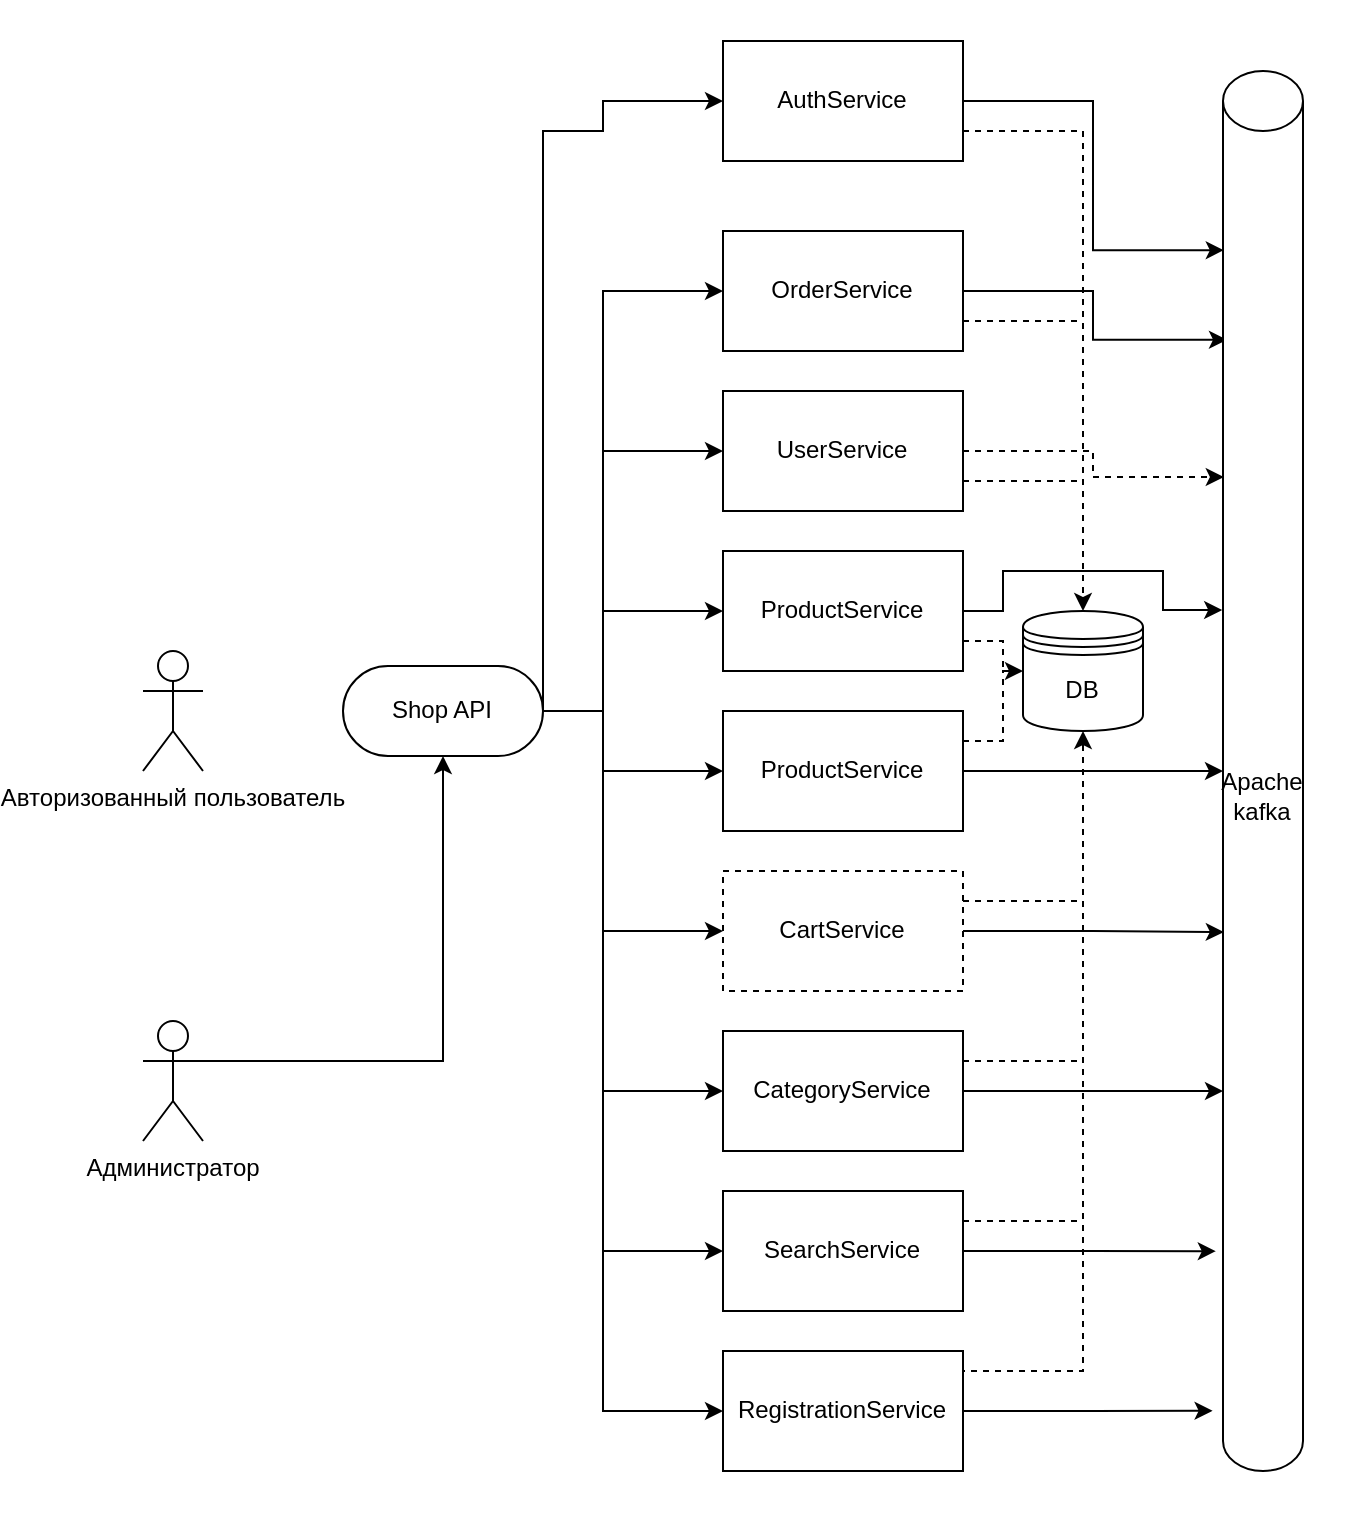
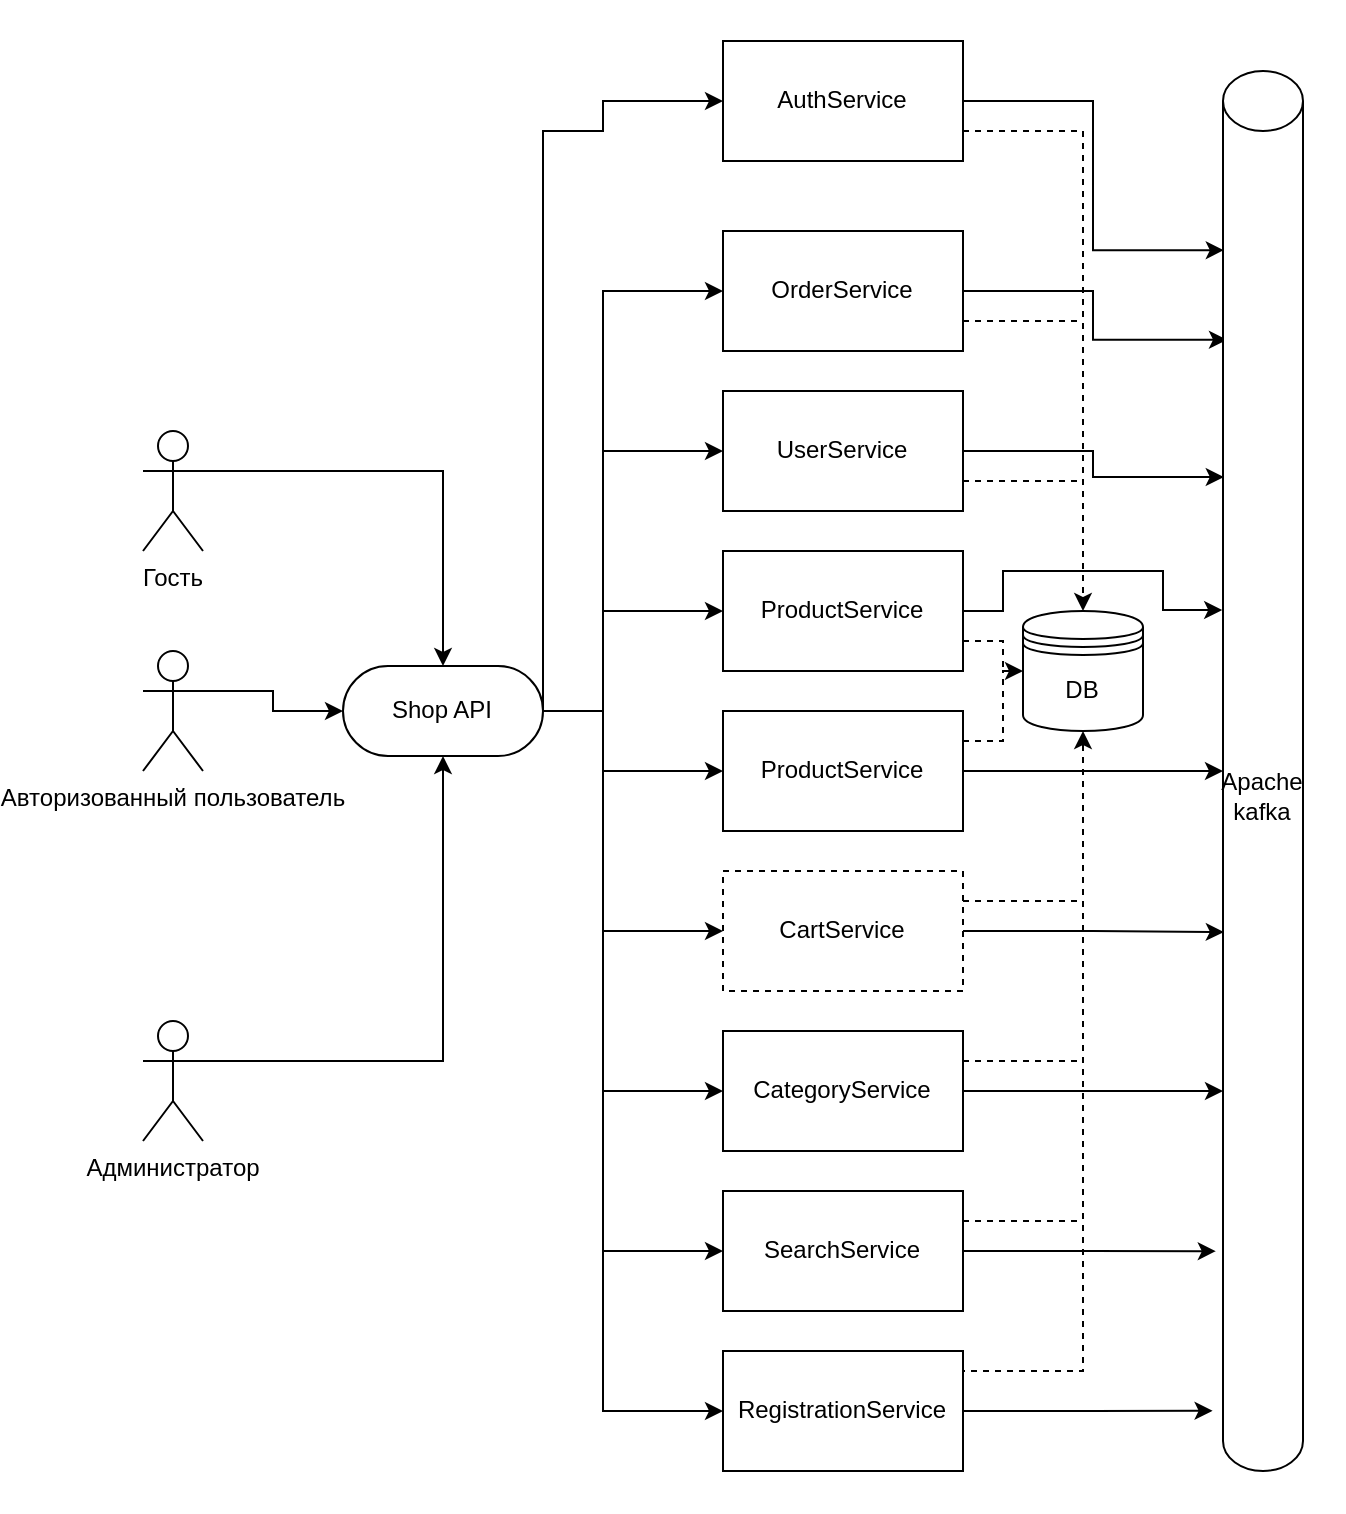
- <mxCell id="11" style="edgeStyle=orthogonalEdgeStyle;rounded=0;orthogonalLoop=1;jettySize=auto;html=1;exitX=1;exitY=0.5;exitDx=0;exitDy=0;entryX=0.01;entryY=0.29;entryDx=0;entryDy=0;entryPerimeter=0;dashed=1;" edge="1" parent="1" source="13" target="24"><mxGeometry relative="1" as="geometry" /></mxCell>
+ <mxCell id="11" style="edgeStyle=orthogonalEdgeStyle;rounded=0;orthogonalLoop=1;jettySize=auto;html=1;exitX=1;exitY=0.5;exitDx=0;exitDy=0;entryX=0.01;entryY=0.29;entryDx=0;entryDy=0;entryPerimeter=0;" edge="1" parent="1" source="13" target="24"><mxGeometry relative="1" as="geometry" /></mxCell>
+ <mxCell id="2" style="edgeStyle=orthogonalEdgeStyle;rounded=0;orthogonalLoop=1;jettySize=auto;html=1;exitX=1;exitY=0.333;exitDx=0;exitDy=0;exitPerimeter=0;" edge="1" parent="1" source="3" target="46"><mxGeometry relative="1" as="geometry" /></mxCell>
+ <mxCell id="3" value="Гость&lt;br&gt;" style="shape=umlActor;verticalLabelPosition=bottom;verticalAlign=top;html=1;outlineConnect=0;" vertex="1" parent="1"><mxGeometry x="20" y="215" width="30" height="60" as="geometry" /></mxCell>
+ <mxCell id="4" style="edgeStyle=orthogonalEdgeStyle;rounded=0;orthogonalLoop=1;jettySize=auto;html=1;exitX=1;exitY=0.333;exitDx=0;exitDy=0;exitPerimeter=0;" edge="1" parent="1" source="5" target="46"><mxGeometry relative="1" as="geometry" /></mxCell>
